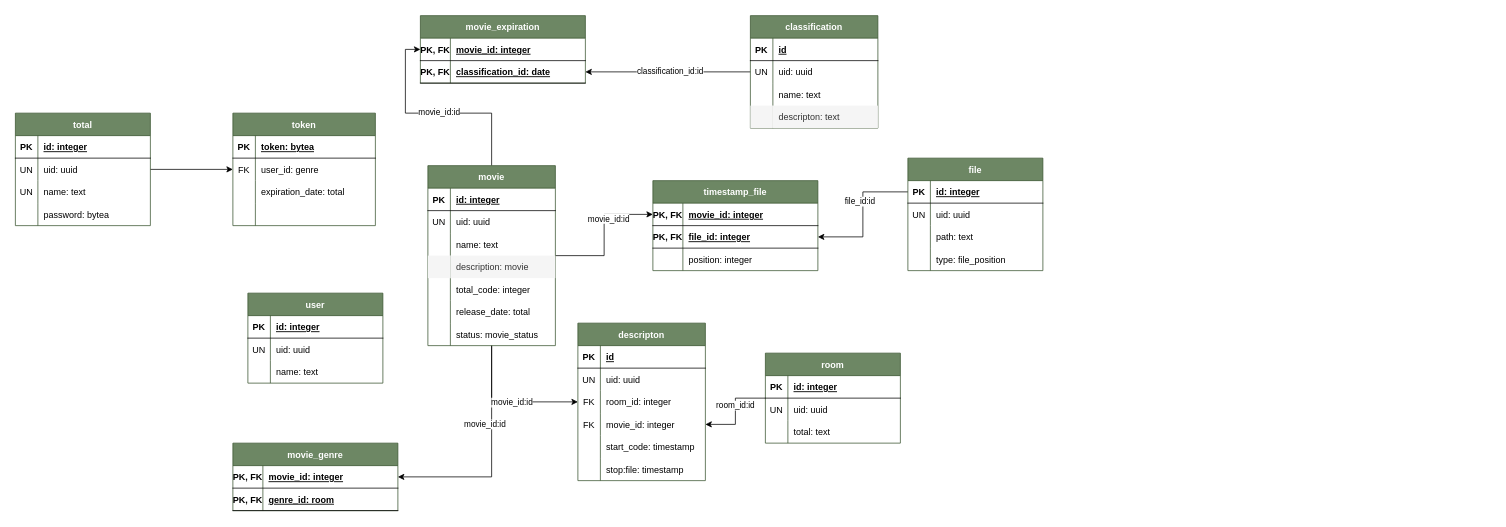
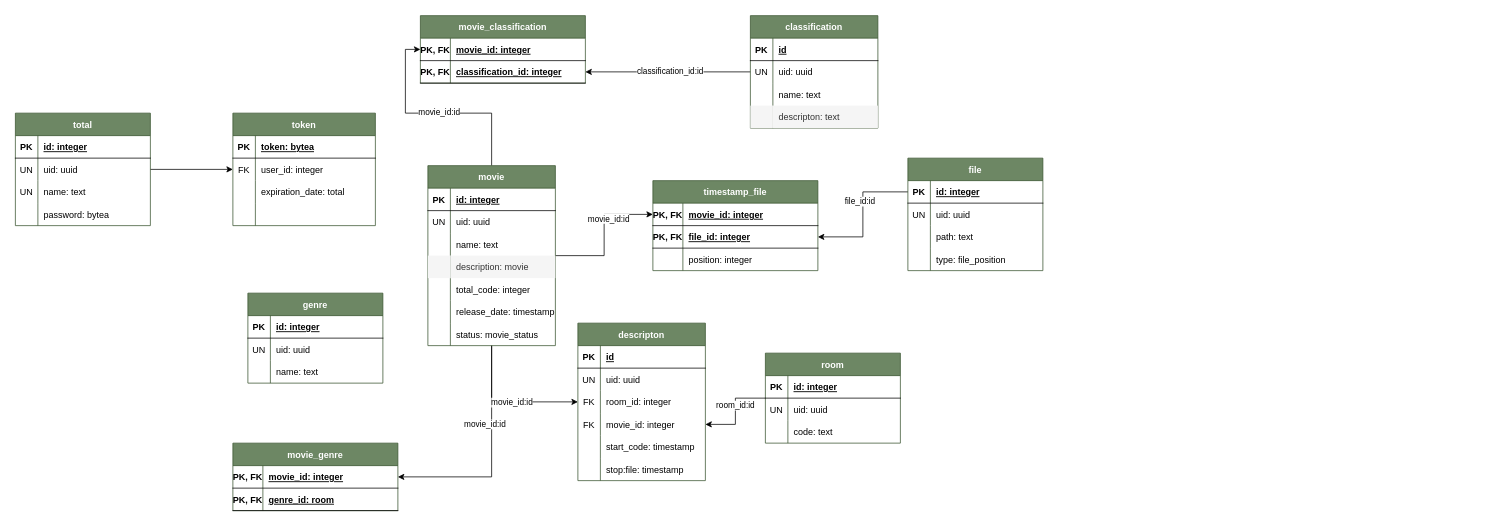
- <mxCell id="124" value="movie_expiration" style="shape=table;startSize=30;container=1;collapsible=1;childLayout=tableLayout;fixedRows=1;rowLines=0;fontStyle=1;align=center;resizeLast=1;fillColor=#6d8764;fontColor=#ffffff;strokeColor=#3A5431;" parent="1" vertex="1"><mxGeometry y="20" width="220" height="90" as="geometry" x="560" /></mxCell>
+ <mxCell id="124" value="movie_classification" style="shape=table;startSize=30;container=1;collapsible=1;childLayout=tableLayout;fixedRows=1;rowLines=0;fontStyle=1;align=center;resizeLast=1;fillColor=#6d8764;fontColor=#ffffff;strokeColor=#3A5431;" parent="1" vertex="1"><mxGeometry y="20" width="220" height="90" as="geometry" x="560" /></mxCell>
- <mxCell id="130" value="classification_id: date" style="shape=partialRectangle;connectable=0;fillColor=none;top=0;left=0;bottom=0;right=0;align=left;spacingLeft=6;fontStyle=5;overflow=hidden;" parent="128" vertex="1"><mxGeometry x="40" width="180" height="30" as="geometry"><mxRectangle width="180" height="30" as="alternateBounds" /></mxGeometry></mxCell>
+ <mxCell id="130" value="classification_id: integer" style="shape=partialRectangle;connectable=0;fillColor=none;top=0;left=0;bottom=0;right=0;align=left;spacingLeft=6;fontStyle=5;overflow=hidden;" parent="128" vertex="1"><mxGeometry x="40" width="180" height="30" as="geometry"><mxRectangle width="180" height="30" as="alternateBounds" /></mxGeometry></mxCell>
- <mxCell id="71" value="user_id: genre" style="shape=partialRectangle;connectable=0;fillColor=none;top=0;left=0;bottom=0;right=0;align=left;spacingLeft=6;fontStyle=0;overflow=hidden;" parent="69" vertex="1"><mxGeometry x="30" width="160" height="30" as="geometry"><mxRectangle width="160" height="30" as="alternateBounds" /></mxGeometry></mxCell>
+ <mxCell id="71" value="user_id: integer" style="shape=partialRectangle;connectable=0;fillColor=none;top=0;left=0;bottom=0;right=0;align=left;spacingLeft=6;fontStyle=0;overflow=hidden;" parent="69" vertex="1"><mxGeometry x="30" width="160" height="30" as="geometry"><mxRectangle width="160" height="30" as="alternateBounds" /></mxGeometry></mxCell>
- <mxCell id="4" value="user" style="shape=table;startSize=30;container=1;collapsible=1;childLayout=tableLayout;fixedRows=1;rowLines=0;fontStyle=1;align=center;resizeLast=1;fillColor=#6d8764;fontColor=#ffffff;strokeColor=#3A5431;" parent="1" vertex="1"><mxGeometry x="330" y="390" width="180" height="120" as="geometry" /></mxCell>
+ <mxCell id="4" value="genre" style="shape=table;startSize=30;container=1;collapsible=1;childLayout=tableLayout;fixedRows=1;rowLines=0;fontStyle=1;align=center;resizeLast=1;fillColor=#6d8764;fontColor=#ffffff;strokeColor=#3A5431;" parent="1" vertex="1"><mxGeometry x="330" y="390" width="180" height="120" as="geometry" /></mxCell>
- <mxCell id="47" value="release_date: total" style="shape=partialRectangle;connectable=0;fillColor=none;top=0;left=0;bottom=0;right=0;align=left;spacingLeft=6;overflow=hidden;" parent="45" vertex="1"><mxGeometry x="30" width="140" height="30" as="geometry"><mxRectangle width="140" height="30" as="alternateBounds" /></mxGeometry></mxCell>
+ <mxCell id="47" value="release_date: timestamp" style="shape=partialRectangle;connectable=0;fillColor=none;top=0;left=0;bottom=0;right=0;align=left;spacingLeft=6;overflow=hidden;" parent="45" vertex="1"><mxGeometry x="30" width="140" height="30" as="geometry"><mxRectangle width="140" height="30" as="alternateBounds" /></mxGeometry></mxCell>
- <mxCell id="89" value="total: text" style="shape=partialRectangle;connectable=0;fillColor=none;top=0;left=0;bottom=0;right=0;align=left;spacingLeft=6;overflow=hidden;" parent="87" vertex="1"><mxGeometry x="30" width="150" height="30" as="geometry"><mxRectangle width="150" height="30" as="alternateBounds" /></mxGeometry></mxCell>
+ <mxCell id="89" value="code: text" style="shape=partialRectangle;connectable=0;fillColor=none;top=0;left=0;bottom=0;right=0;align=left;spacingLeft=6;overflow=hidden;" parent="87" vertex="1"><mxGeometry x="30" width="150" height="30" as="geometry"><mxRectangle width="150" height="30" as="alternateBounds" /></mxGeometry></mxCell>
